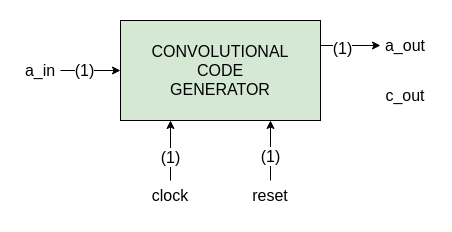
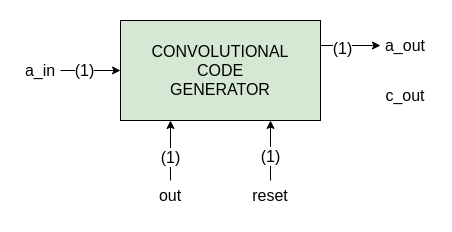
- <mxCell id="5" value="clock" style="text;html=1;strokeColor=none;fillColor=none;align=center;verticalAlign=middle;whiteSpace=wrap;rounded=0;fontSize=16;" vertex="1" parent="1"><mxGeometry x="140" y="180" width="60" height="30" as="geometry" /></mxCell>
+ <mxCell id="5" value="out" style="text;html=1;strokeColor=none;fillColor=none;align=center;verticalAlign=middle;whiteSpace=wrap;rounded=0;fontSize=16;" vertex="1" parent="1"><mxGeometry x="140" y="180" width="60" height="30" as="geometry" /></mxCell>
